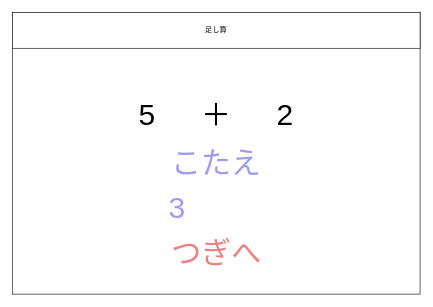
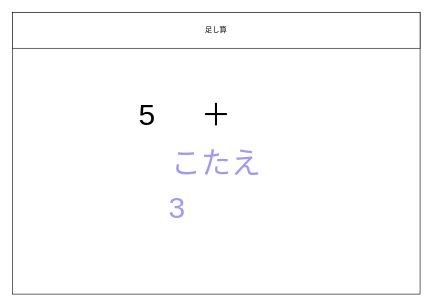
- <mxCell id="7" value="2" style="text;html=1;strokeColor=none;fillColor=none;align=center;verticalAlign=middle;whiteSpace=wrap;rounded=0;fontSize=50;fontColor=#000000;" vertex="1" parent="1"><mxGeometry x="440" y="160" width="70" height="60" as="geometry" /></mxCell>
- <mxCell id="10" value="つぎへ" style="text;html=1;strokeColor=none;fillColor=none;align=center;verticalAlign=middle;whiteSpace=wrap;rounded=0;fontSize=50;fontColor=#F07F7F;" vertex="1" parent="1"><mxGeometry x="282.5" y="390" width="155" height="60" as="geometry" /></mxCell>
